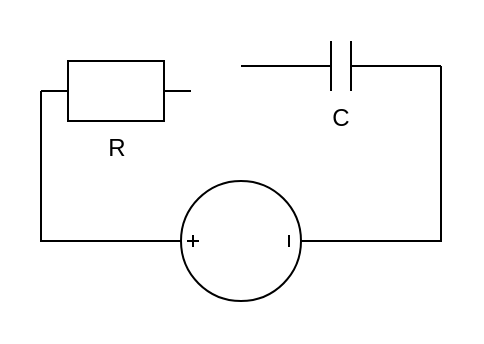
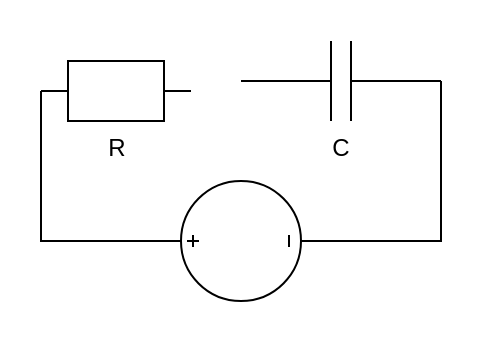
- <mxCell id="3" value="C" style="pointerEvents=1;verticalLabelPosition=bottom;shadow=0;dashed=0;align=center;html=1;verticalAlign=top;shape=mxgraph.electrical.capacitors.capacitor_1;" vertex="1" parent="1"><mxGeometry x="120" y="20" width="100" height="25" as="geometry" /></mxCell>
+ <mxCell id="3" value="C" style="pointerEvents=1;verticalLabelPosition=bottom;shadow=0;dashed=0;align=center;html=1;verticalAlign=top;shape=mxgraph.electrical.capacitors.capacitor_1;" vertex="1" parent="1"><mxGeometry x="120" y="20" width="100" height="40" as="geometry" /></mxCell>
